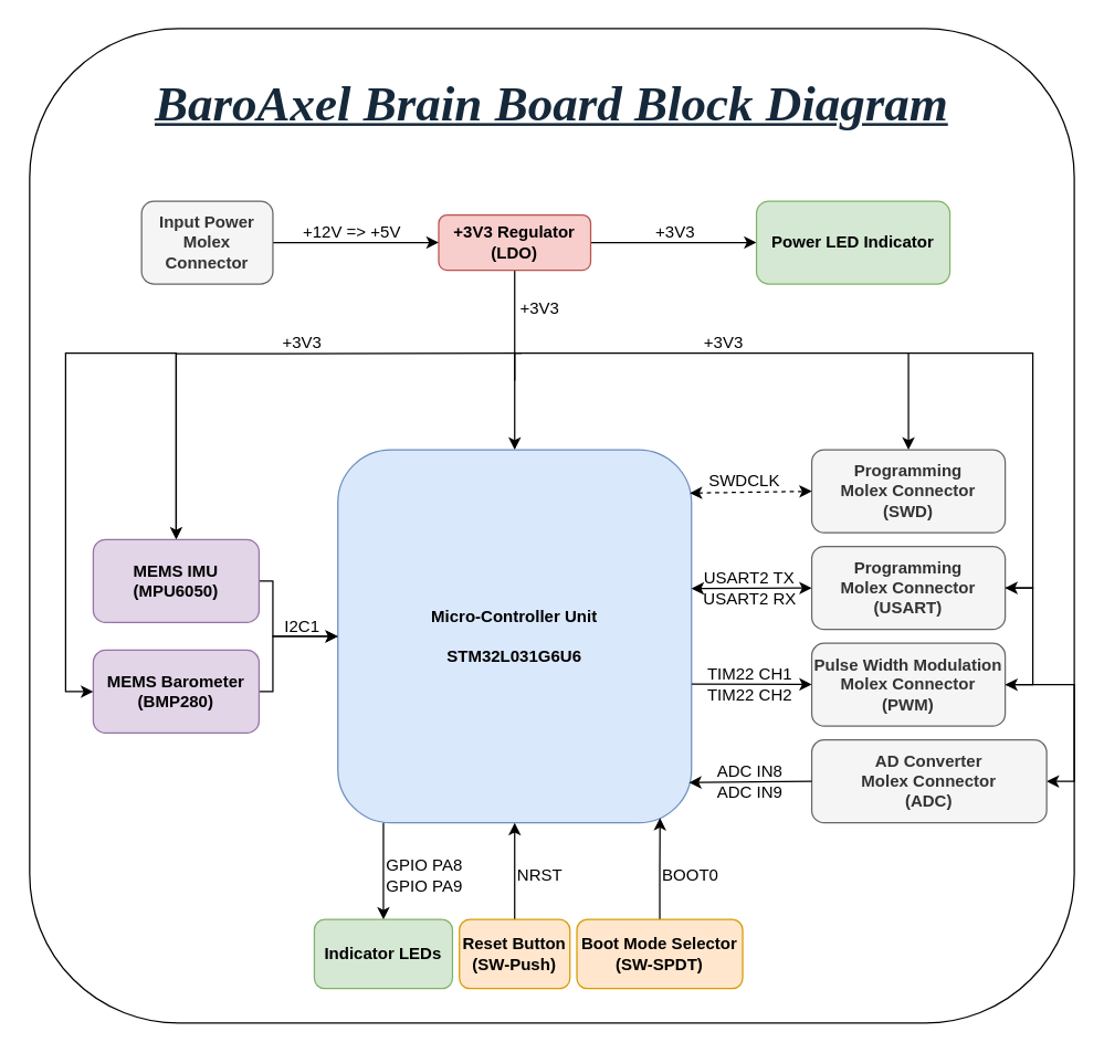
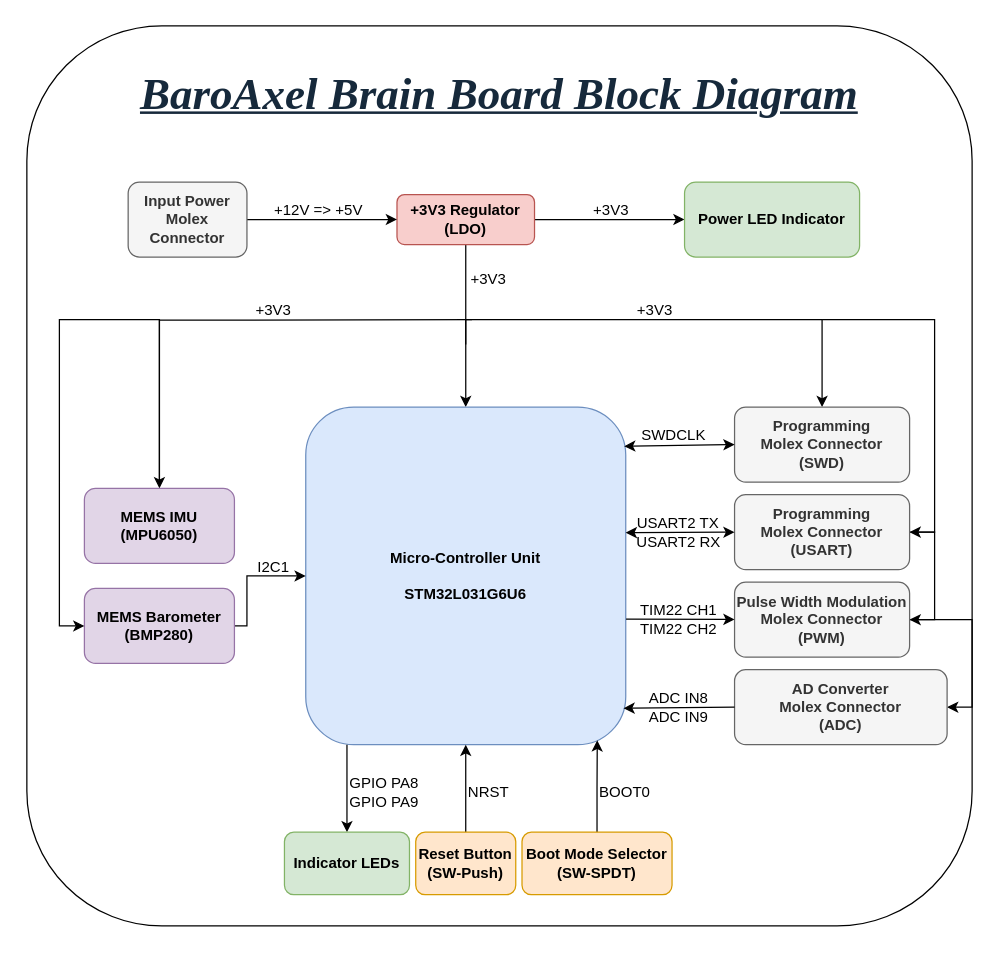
- <mxCell id="48" value="" style="endArrow=classic;startArrow=classic;html=1;rounded=0;entryX=0;entryY=0.5;entryDx=0;entryDy=0;exitX=0.995;exitY=0.116;exitDx=0;exitDy=0;exitPerimeter=0;dashed=1;" edge="1" parent="1" source="11" target="12"><mxGeometry width="50" height="50" relative="1" as="geometry"><mxPoint x="417" y="465" as="sourcePoint" /><mxPoint x="467" y="415" as="targetPoint" /></mxGeometry></mxCell>
+ <mxCell id="48" value="" style="endArrow=classic;startArrow=classic;html=1;rounded=0;entryX=0;entryY=0.5;entryDx=0;entryDy=0;exitX=0.995;exitY=0.116;exitDx=0;exitDy=0;exitPerimeter=0;" edge="1" parent="1" source="11" target="12"><mxGeometry width="50" height="50" relative="1" as="geometry"><mxPoint x="417" y="465" as="sourcePoint" /><mxPoint x="467" y="415" as="targetPoint" /></mxGeometry></mxCell>
- <mxCell id="21" style="edgeStyle=orthogonalEdgeStyle;rounded=0;orthogonalLoop=1;jettySize=auto;html=1;entryX=0;entryY=0.5;entryDx=0;entryDy=0;" parent="1" source="23" target="11" edge="1"><mxGeometry x="0.308" y="-18" relative="1" as="geometry"><Array as="points"><mxPoint x="197" y="420" /><mxPoint x="197" y="460" /></Array><mxPoint as="offset" /></mxGeometry></mxCell>
